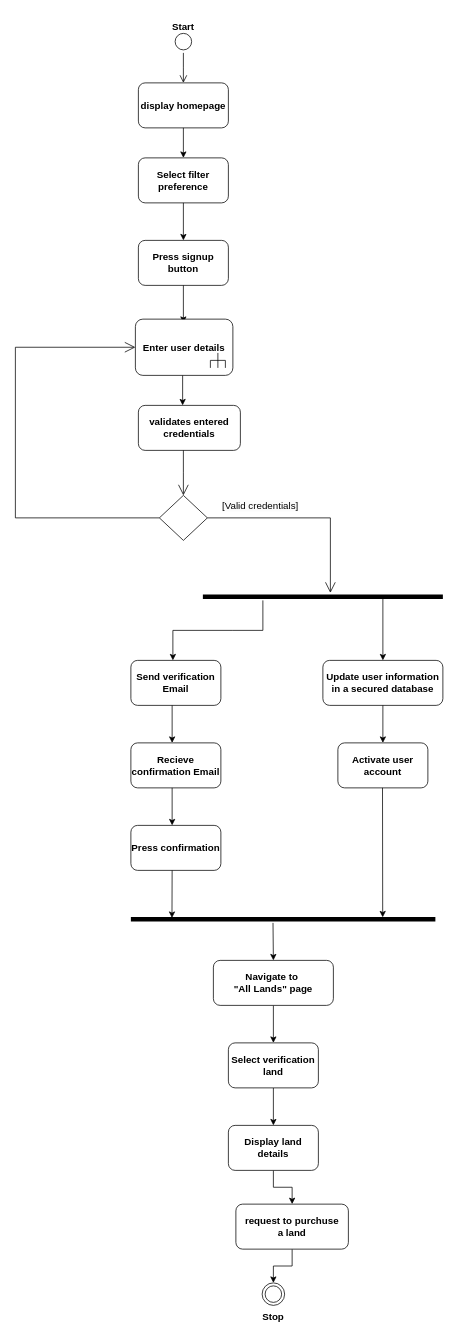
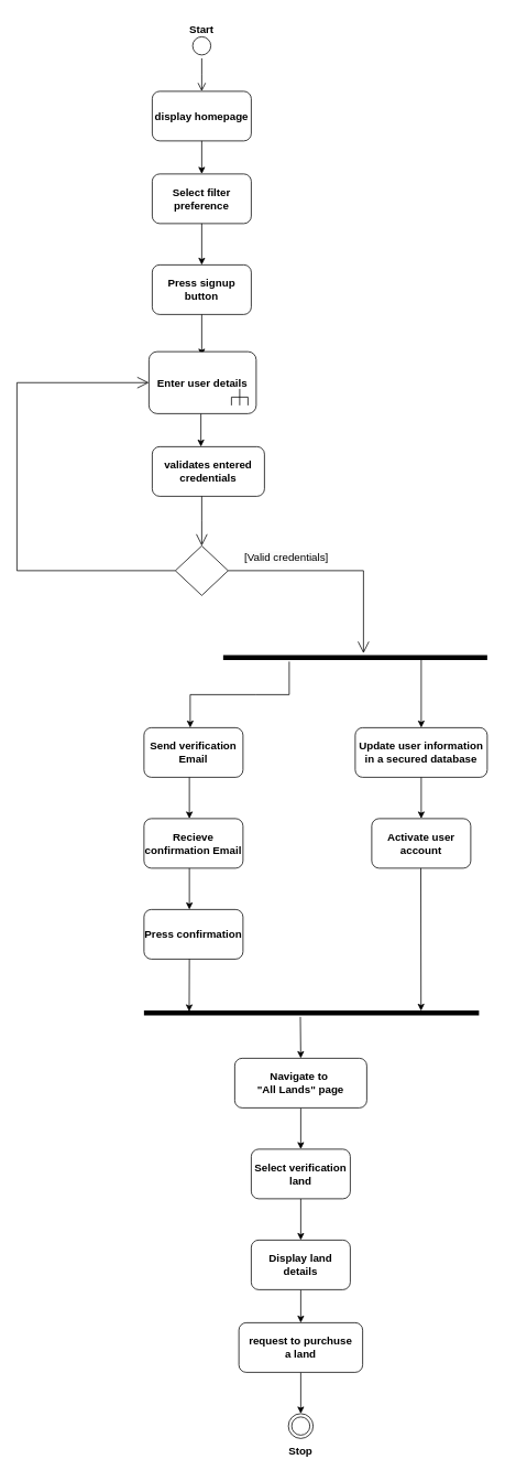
- <mxCell id="40" value="request to purchuse&lt;div style=&quot;font-size: 13px;&quot;&gt;a land&lt;/div&gt;" style="rounded=1;whiteSpace=wrap;html=1;fontStyle=1;fontSize=13;" vertex="1" parent="1"><mxGeometry x="314" y="1605" width="150" height="60" as="geometry" /></mxCell>
+ <mxCell id="40" value="request to purchuse&lt;div style=&quot;font-size: 13px;&quot;&gt;a land&lt;/div&gt;" style="rounded=1;whiteSpace=wrap;html=1;fontStyle=1;fontSize=13;" vertex="1" parent="1"><mxGeometry x="289" y="1600" width="150" height="60" as="geometry" /></mxCell>
